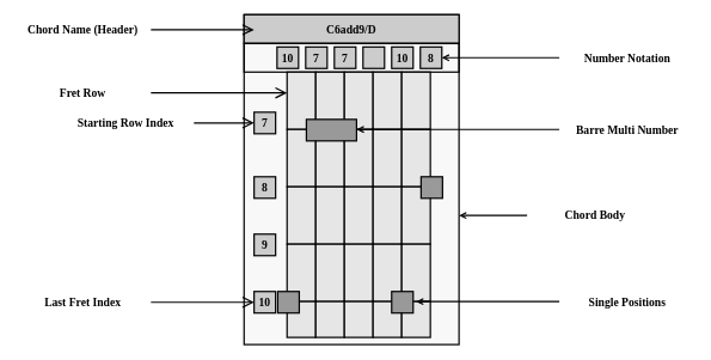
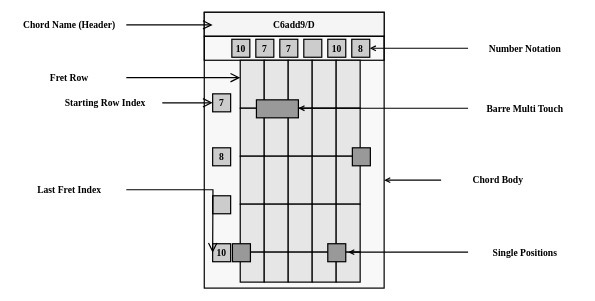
- <mxCell id="3" value="C6add9/D" style="rounded=0;whiteSpace=wrap;html=1;fillColor=#CCCCCC;strokeWidth=2;fontStyle=1;fontFamily=Fira Code;fontSource=https%3A%2F%2Ffonts.googleapis.com%2Fcss%3Ffamily%3DFira%2BCode;fontSize=16;" vertex="1" parent="1"><mxGeometry x="340" y="20" width="300" height="40" as="geometry" /></mxCell>
+ <mxCell id="3" value="C6add9/D" style="rounded=0;whiteSpace=wrap;html=1;fillColor=#f5f5f5;strokeWidth=2;fontStyle=1;fontFamily=Fira Code;fontSource=https%3A%2F%2Ffonts.googleapis.com%2Fcss%3Ffamily%3DFira%2BCode;fontSize=16;" vertex="1" parent="1"><mxGeometry x="340" y="20" width="300" height="40" as="geometry" /></mxCell>
- <mxCell id="62" value="Barre Multi Number" style="rounded=0;whiteSpace=wrap;html=1;fillColor=none;strokeWidth=2;fontStyle=1;fontFamily=Fira Code;fontSource=https%3A%2F%2Ffonts.googleapis.com%2Fcss%3Ffamily%3DFira%2BCode;fontSize=16;strokeColor=none;" vertex="1" parent="1"><mxGeometry x="780" y="166" width="190" height="30" as="geometry" /></mxCell>
+ <mxCell id="62" value="Barre Multi Touch" style="rounded=0;whiteSpace=wrap;html=1;fillColor=none;strokeWidth=2;fontStyle=1;fontFamily=Fira Code;fontSource=https%3A%2F%2Ffonts.googleapis.com%2Fcss%3Ffamily%3DFira%2BCode;fontSize=16;strokeColor=none;" vertex="1" parent="1"><mxGeometry x="780" y="166" width="190" height="30" as="geometry" /></mxCell>
- <mxCell id="42" value="9" style="rounded=0;whiteSpace=wrap;html=1;fillColor=none;strokeWidth=2;fontStyle=1;fontFamily=Fira Code;fontSource=https%3A%2F%2Ffonts.googleapis.com%2Fcss%3Ffamily%3DFira%2BCode;fontSize=16;strokeColor=none;" vertex="1" parent="1"><mxGeometry x="354" y="326" width="30" height="30" as="geometry" /></mxCell>
- <mxCell id="64" value="Last Fret Index" style="rounded=0;whiteSpace=wrap;html=1;fillColor=none;strokeWidth=2;fontStyle=1;fontFamily=Fira Code;fontSource=https%3A%2F%2Ffonts.googleapis.com%2Fcss%3Ffamily%3DFira%2BCode;fontSize=16;strokeColor=none;" vertex="1" parent="1"><mxGeometry x="20" y="406" width="190" height="30" as="geometry" /></mxCell>
+ <mxCell id="64" value="Last Fret Index" style="rounded=0;whiteSpace=wrap;html=1;fillColor=none;strokeWidth=2;fontStyle=1;fontFamily=Fira Code;fontSource=https%3A%2F%2Ffonts.googleapis.com%2Fcss%3Ffamily%3DFira%2BCode;fontSize=16;strokeColor=none;" vertex="1" parent="1"><mxGeometry x="20" y="301" width="190" height="30" as="geometry" /></mxCell>
